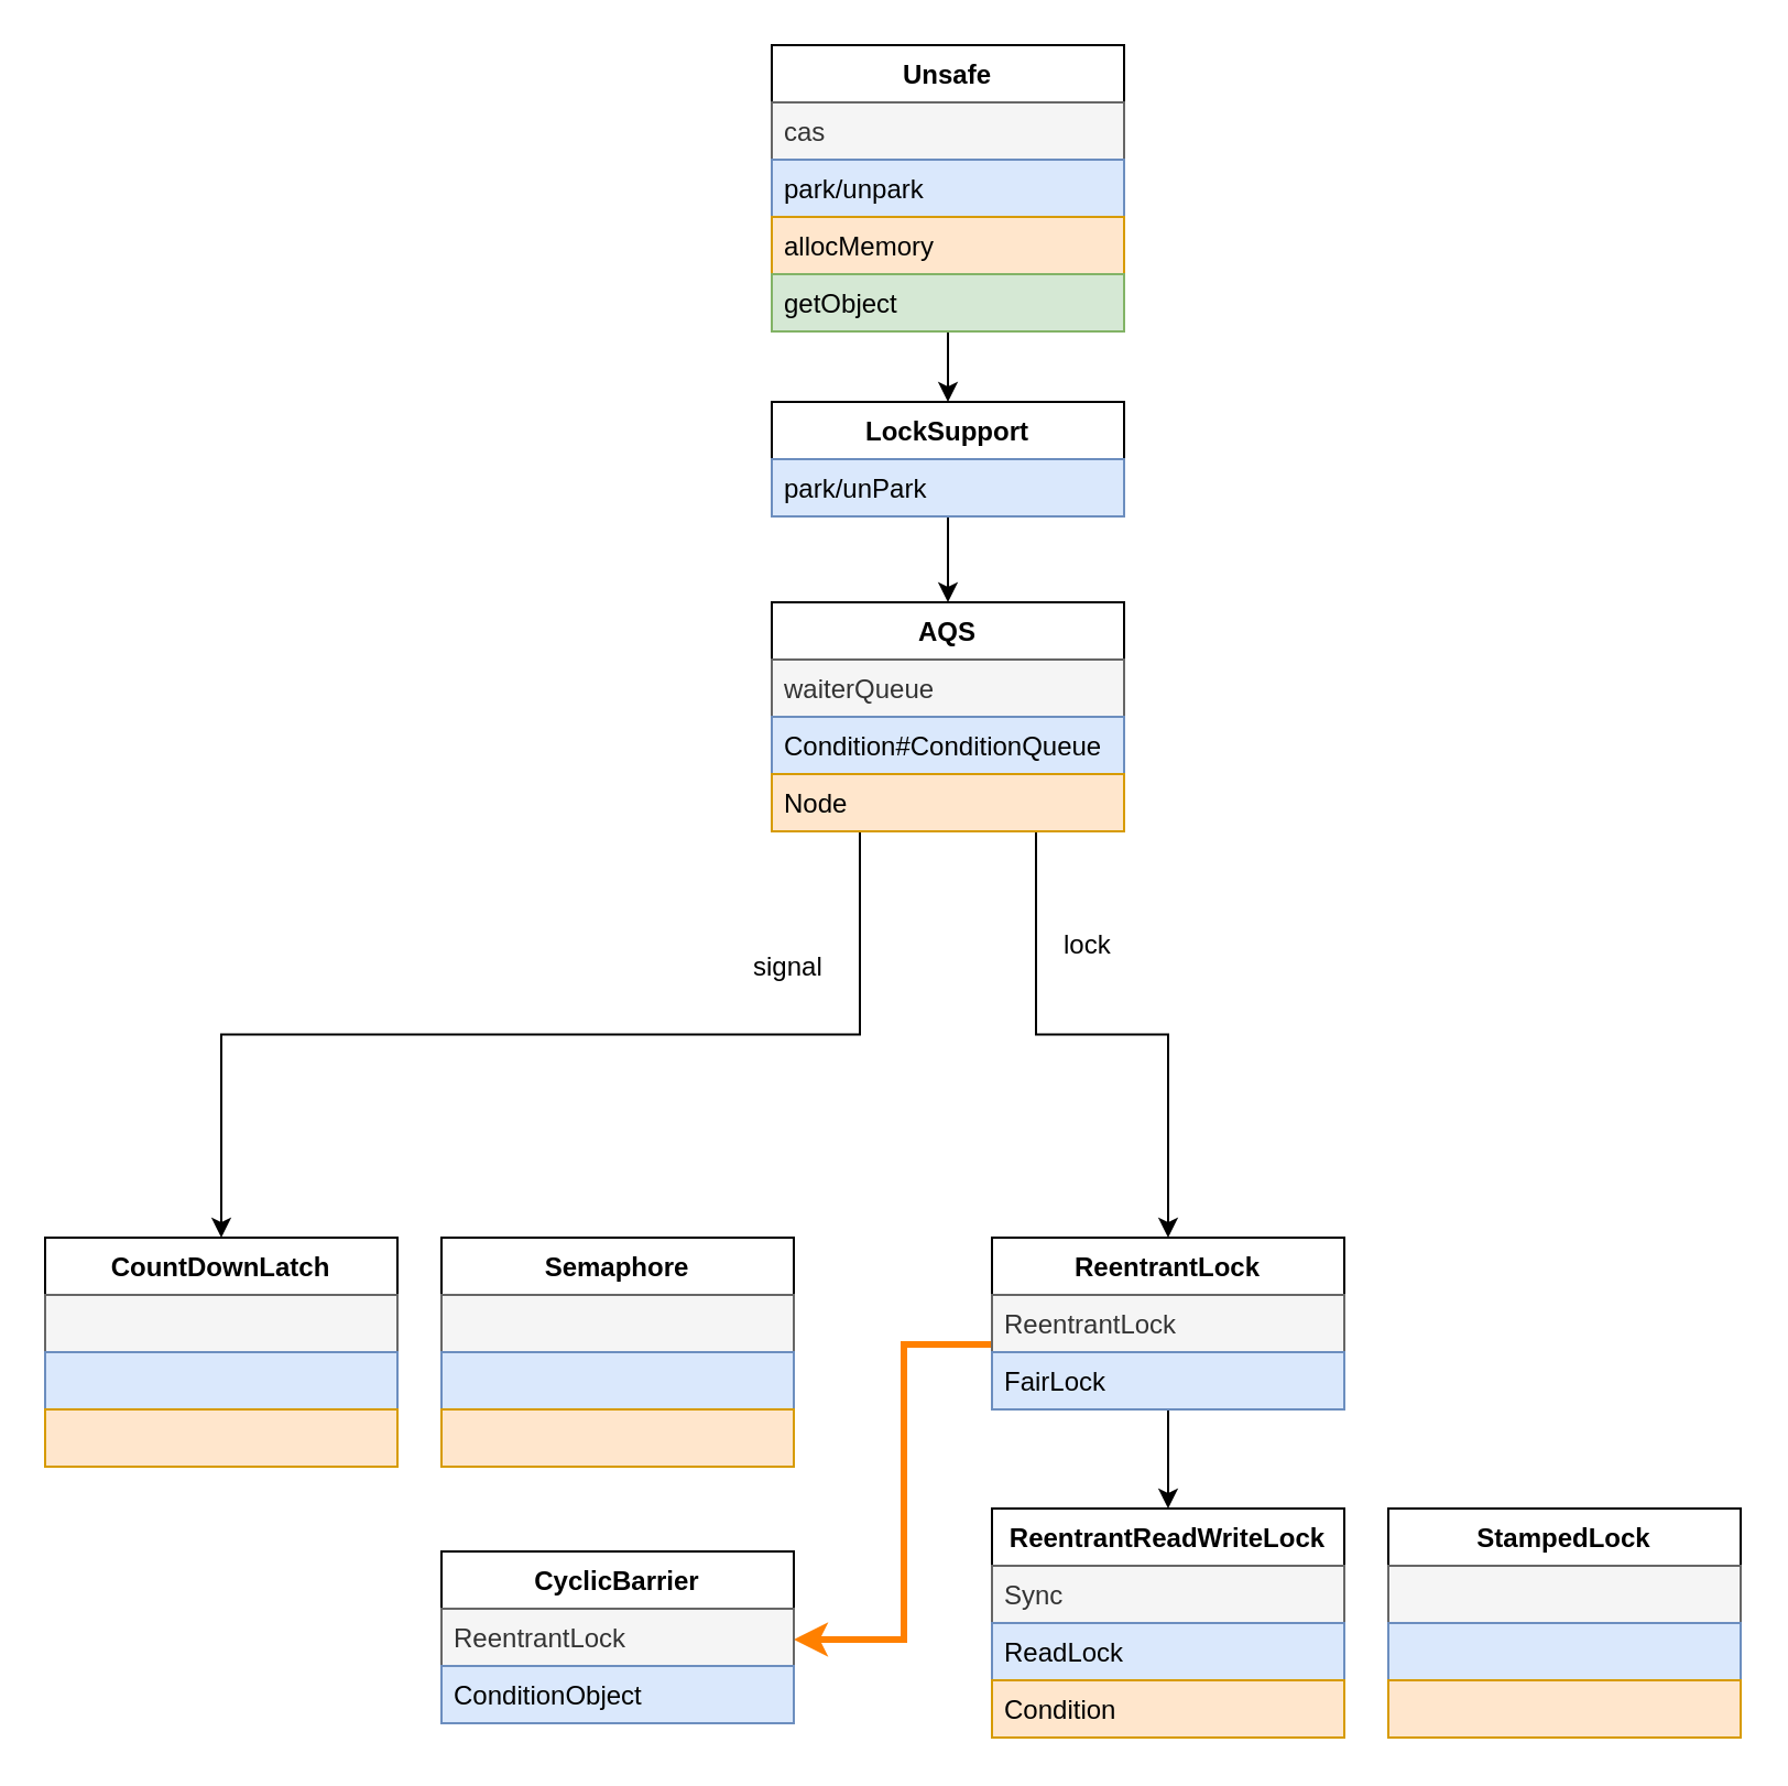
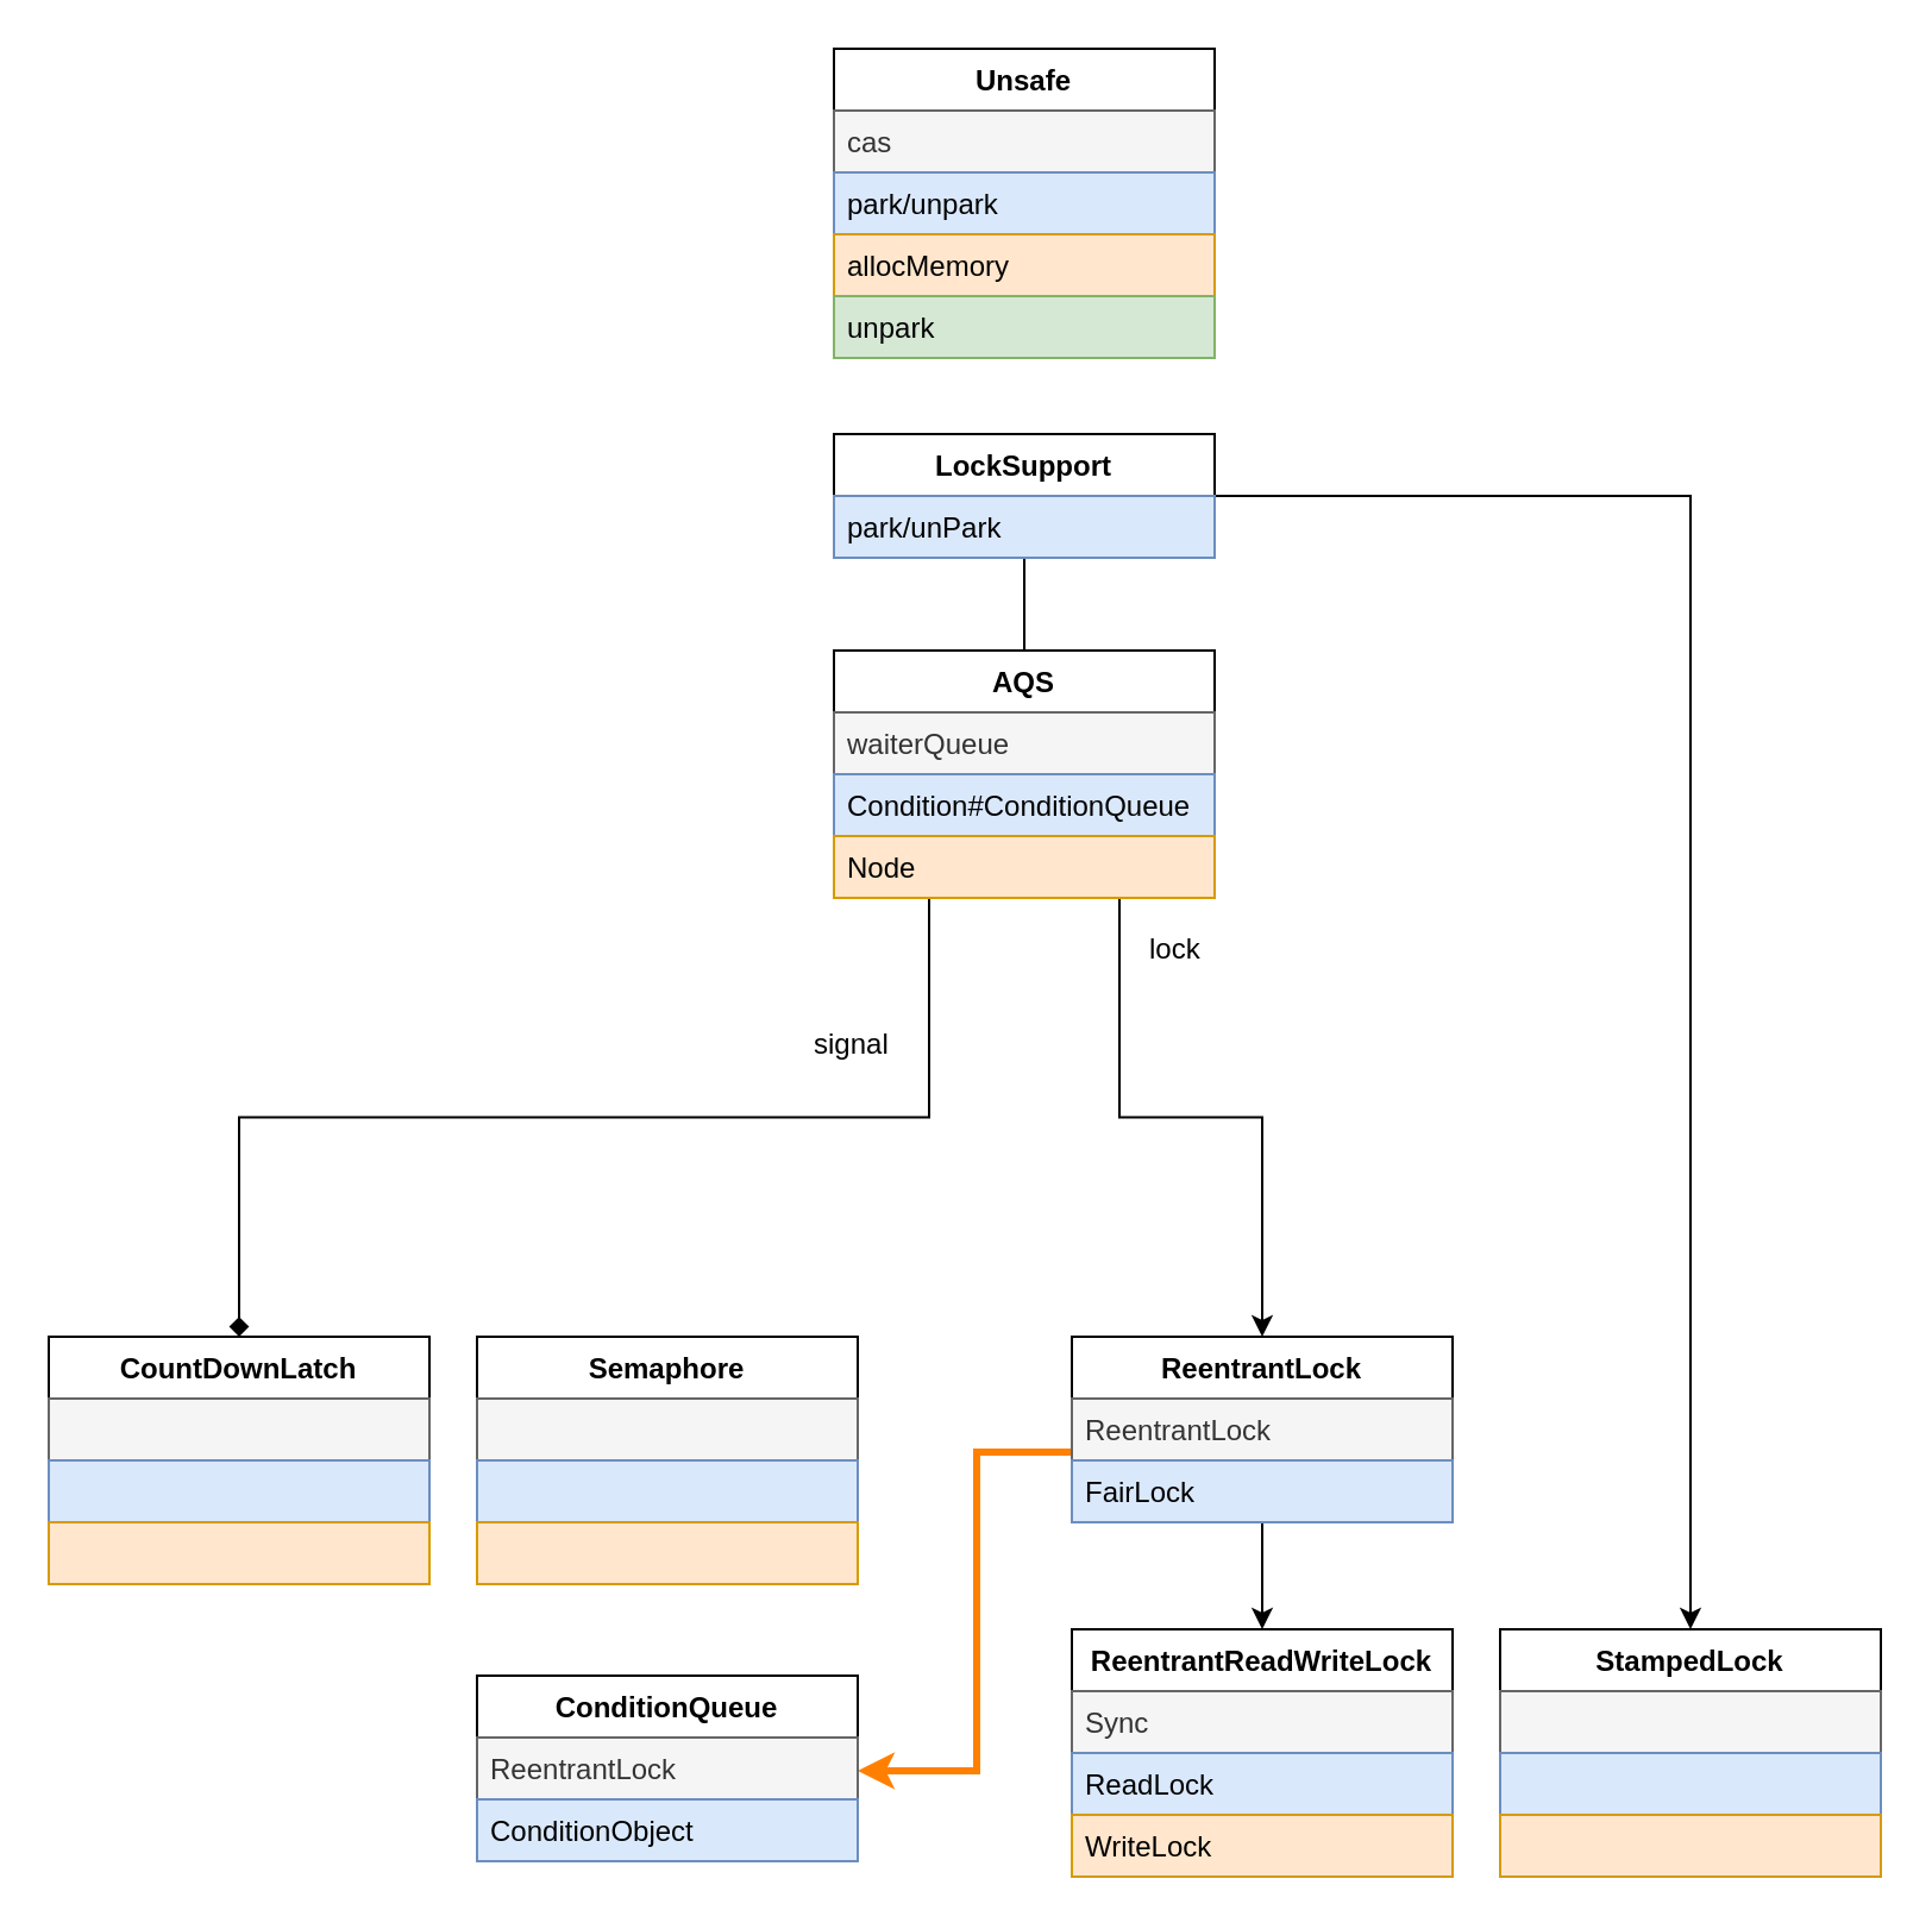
- <mxCell id="13" value="getObject" style="text;strokeColor=#82b366;fillColor=#d5e8d4;align=left;verticalAlign=top;spacingLeft=4;spacingRight=4;overflow=hidden;rotatable=0;points=[[0,0.5],[1,0.5]];portConstraint=eastwest;" parent="9" vertex="1"><mxGeometry y="104" width="160" height="26" as="geometry" /></mxCell>
+ <mxCell id="13" value="unpark" style="text;strokeColor=#82b366;fillColor=#d5e8d4;align=left;verticalAlign=top;spacingLeft=4;spacingRight=4;overflow=hidden;rotatable=0;points=[[0,0.5],[1,0.5]];portConstraint=eastwest;" parent="9" vertex="1"><mxGeometry y="104" width="160" height="26" as="geometry" /></mxCell>
- <mxCell id="2" value="" style="edgeStyle=orthogonalEdgeStyle;rounded=0;orthogonalLoop=1;jettySize=auto;html=1;" parent="1" source="9" target="5" edge="1"><mxGeometry relative="1" as="geometry"><mxPoint x="430" y="43" as="sourcePoint" /></mxGeometry></mxCell>
- <mxCell id="3" value="" style="edgeStyle=orthogonalEdgeStyle;rounded=0;orthogonalLoop=1;jettySize=auto;html=1;entryX=0.5;entryY=0;entryDx=0;entryDy=0;" parent="1" source="5" target="15" edge="1"><mxGeometry relative="1" as="geometry"><mxPoint x="590" y="208" as="targetPoint" /></mxGeometry></mxCell>
+ <mxCell id="3" value="" style="edgeStyle=orthogonalEdgeStyle;rounded=0;orthogonalLoop=1;jettySize=auto;html=1;entryX=0.5;entryY=0;entryDx=0;entryDy=0;endArrow=none;" parent="1" source="5" target="15" edge="1"><mxGeometry relative="1" as="geometry"><mxPoint x="590" y="208" as="targetPoint" /></mxGeometry></mxCell>
+ <mxCell id="4" value="" style="edgeStyle=orthogonalEdgeStyle;rounded=0;orthogonalLoop=1;jettySize=auto;html=1;entryX=0.5;entryY=0;entryDx=0;entryDy=0;" parent="1" source="5" target="40" edge="1"><mxGeometry relative="1" as="geometry"><mxPoint x="590" y="208" as="targetPoint" /></mxGeometry></mxCell>
- <mxCell id="39" value="lock&lt;br&gt;" style="text;html=1;resizable=0;points=[];autosize=1;align=left;verticalAlign=top;spacingTop=-4;" parent="1" vertex="1"><mxGeometry x="481" y="419" width="40" height="20" as="geometry" /></mxCell>
+ <mxCell id="39" value="lock&lt;br&gt;" style="text;html=1;resizable=0;points=[];autosize=1;align=left;verticalAlign=top;spacingTop=-4;" parent="1" vertex="1"><mxGeometry x="481" y="389" width="40" height="20" as="geometry" /></mxCell>
- <mxCell id="14" value="" style="edgeStyle=orthogonalEdgeStyle;rounded=0;orthogonalLoop=1;jettySize=auto;html=1;exitX=0.25;exitY=1;exitDx=0;exitDy=0;" parent="1" source="15" target="34" edge="1"><mxGeometry relative="1" as="geometry"><mxPoint x="590" y="325" as="targetPoint" /></mxGeometry></mxCell>
+ <mxCell id="14" value="" style="edgeStyle=orthogonalEdgeStyle;rounded=0;orthogonalLoop=1;jettySize=auto;html=1;exitX=0.25;exitY=1;exitDx=0;exitDy=0;endArrow=diamond;" parent="1" source="15" target="34" edge="1"><mxGeometry relative="1" as="geometry"><mxPoint x="590" y="325" as="targetPoint" /></mxGeometry></mxCell>
- <mxCell id="27" value="CyclicBarrier" style="swimlane;fontStyle=1;align=center;verticalAlign=top;childLayout=stackLayout;horizontal=1;startSize=26;horizontalStack=0;resizeParent=1;resizeParentMax=0;resizeLast=0;collapsible=1;marginBottom=0;" parent="1" vertex="1"><mxGeometry x="200" y="704" width="160" height="78" as="geometry" /></mxCell>
+ <mxCell id="27" value="ConditionQueue" style="swimlane;fontStyle=1;align=center;verticalAlign=top;childLayout=stackLayout;horizontal=1;startSize=26;horizontalStack=0;resizeParent=1;resizeParentMax=0;resizeLast=0;collapsible=1;marginBottom=0;" parent="1" vertex="1"><mxGeometry x="200" y="704" width="160" height="78" as="geometry" /></mxCell>
- <mxCell id="22" value="Condition" style="text;strokeColor=#d79b00;fillColor=#ffe6cc;align=left;verticalAlign=top;spacingLeft=4;spacingRight=4;overflow=hidden;rotatable=0;points=[[0,0.5],[1,0.5]];portConstraint=eastwest;" parent="19" vertex="1"><mxGeometry y="78" width="160" height="26" as="geometry" /></mxCell>
+ <mxCell id="22" value="WriteLock" style="text;strokeColor=#d79b00;fillColor=#ffe6cc;align=left;verticalAlign=top;spacingLeft=4;spacingRight=4;overflow=hidden;rotatable=0;points=[[0,0.5],[1,0.5]];portConstraint=eastwest;" parent="19" vertex="1"><mxGeometry y="78" width="160" height="26" as="geometry" /></mxCell>
